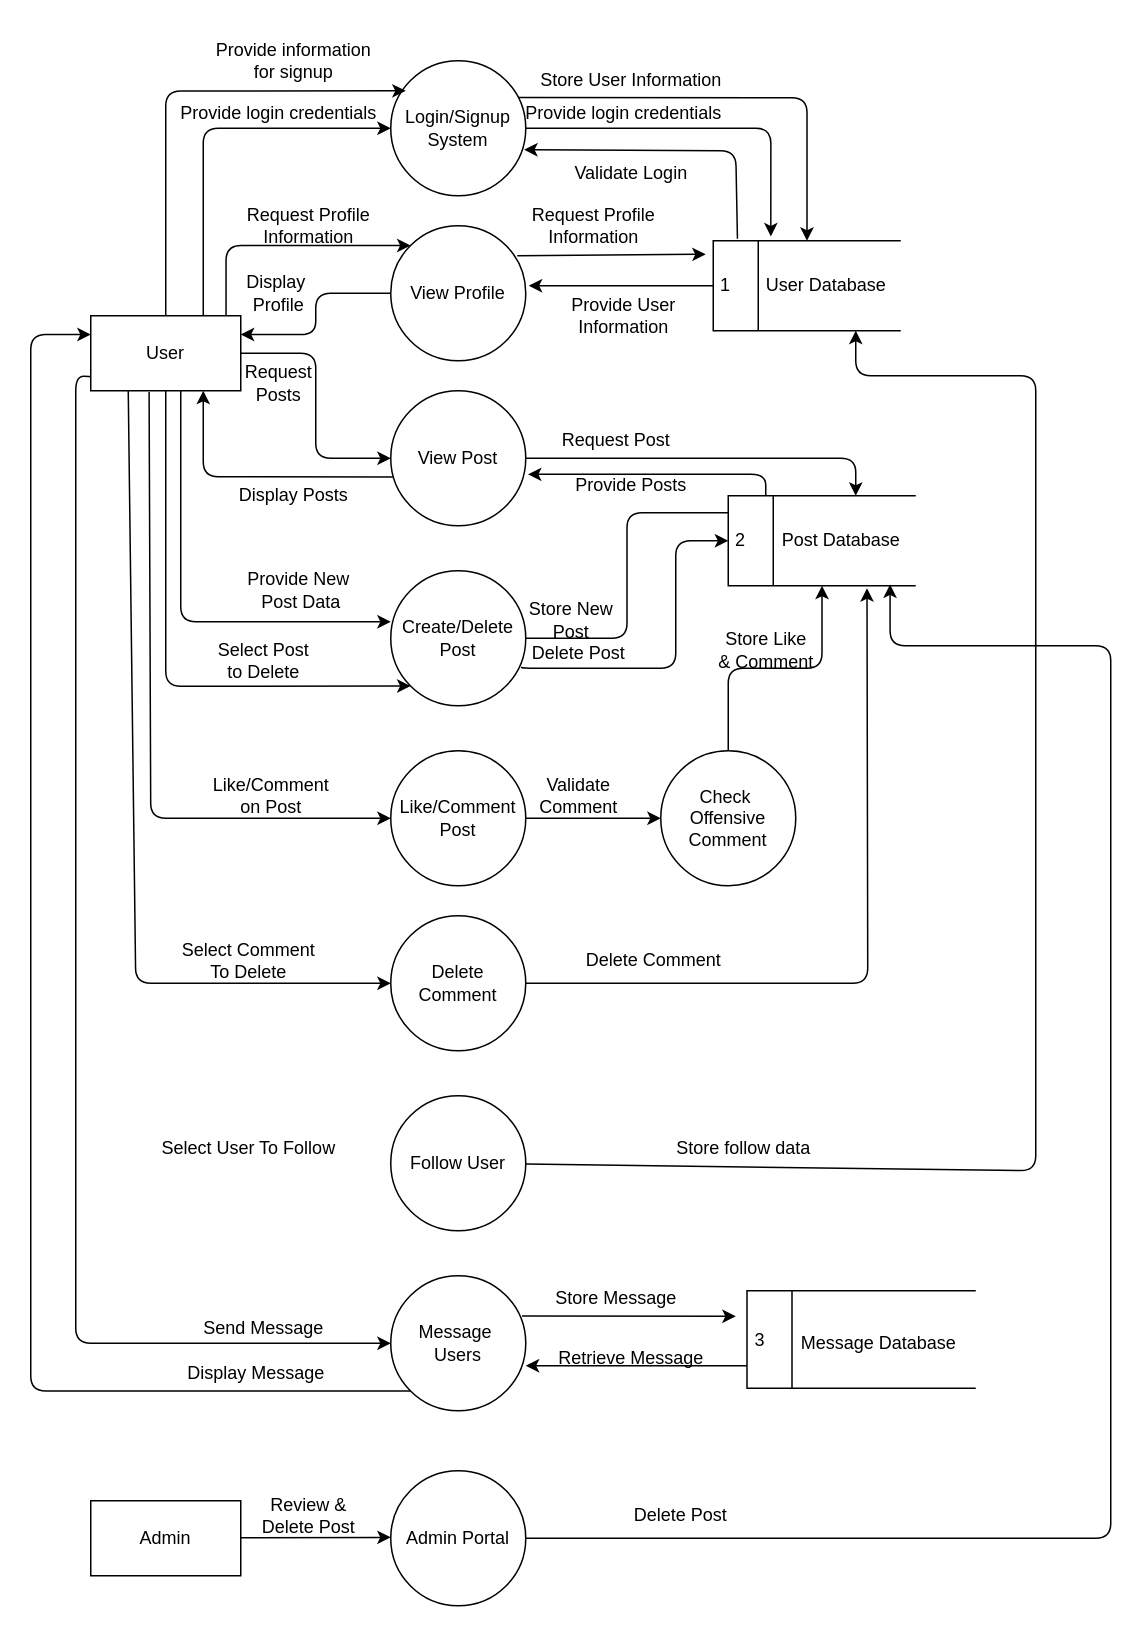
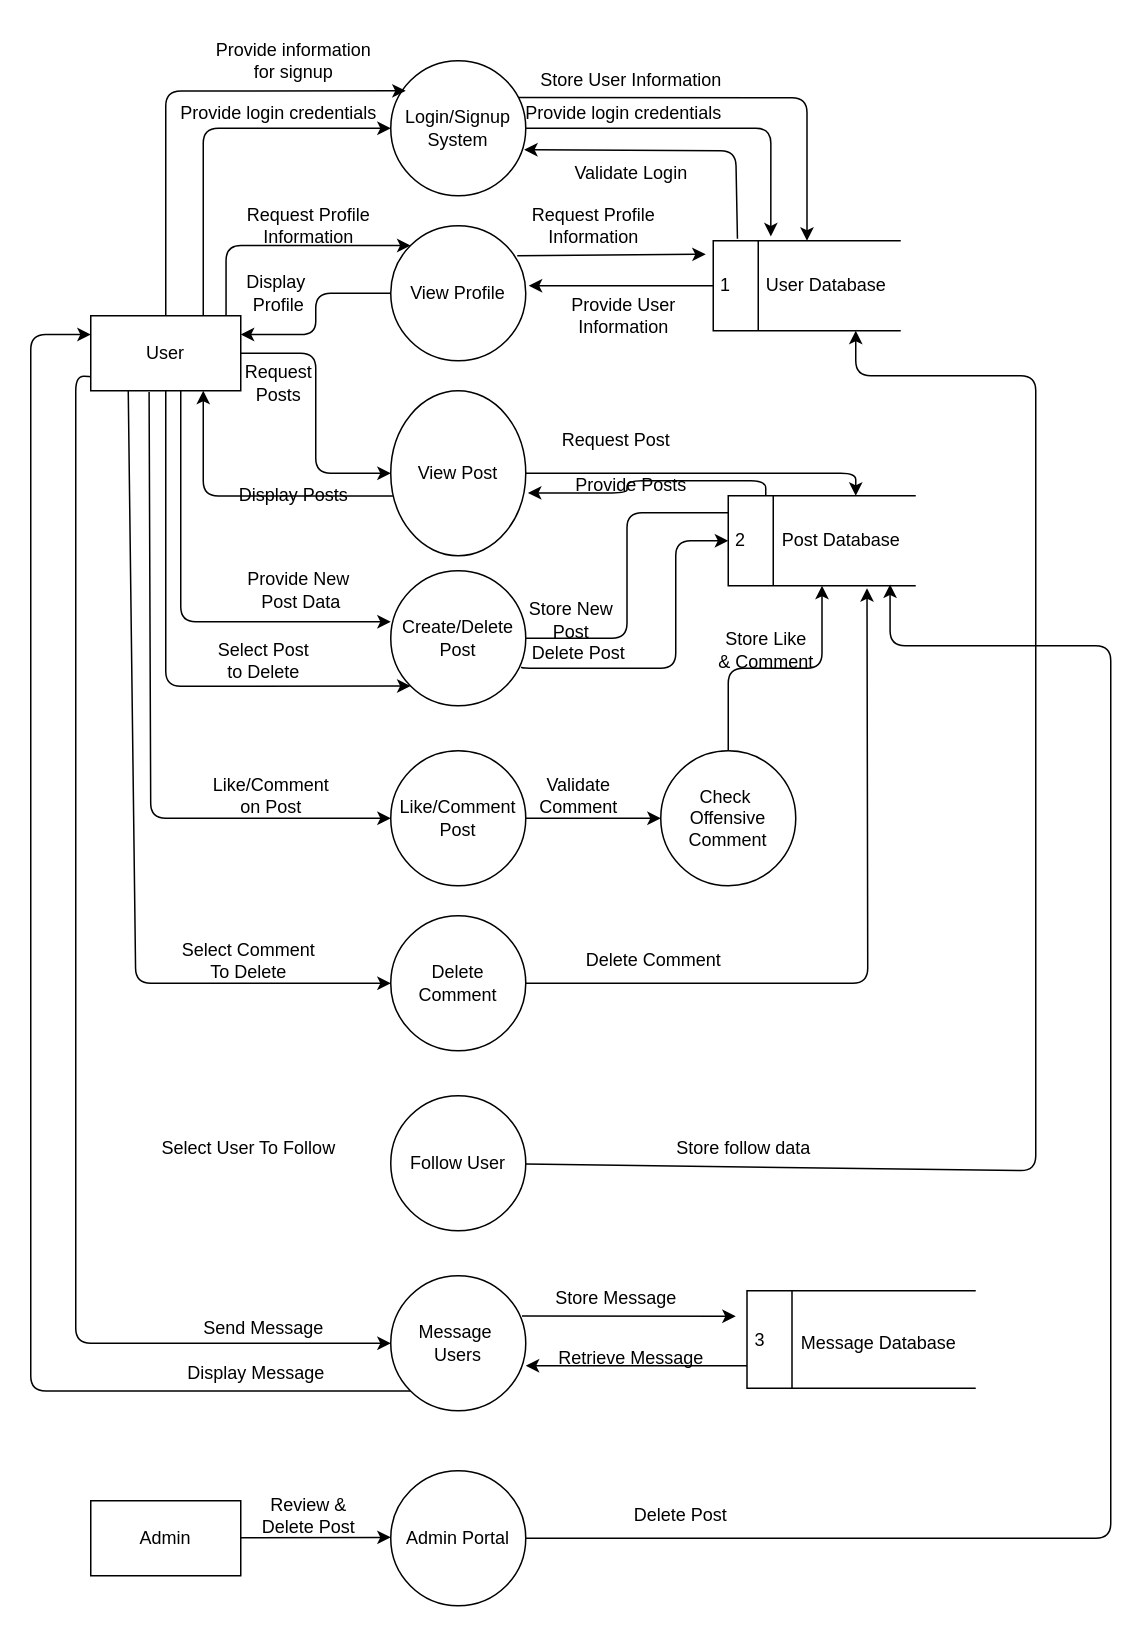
- <mxCell id="5" value="View Post" style="ellipse;whiteSpace=wrap;html=1;aspect=fixed;" vertex="1" parent="1"><mxGeometry x="260" y="260" width="90" height="90" as="geometry" /></mxCell>
+ <mxCell id="5" value="View Post" style="ellipse;whiteSpace=wrap;html=1;aspect=fixed;" vertex="1" parent="1"><mxGeometry x="260" y="260" width="90" height="110" as="geometry" /></mxCell>
